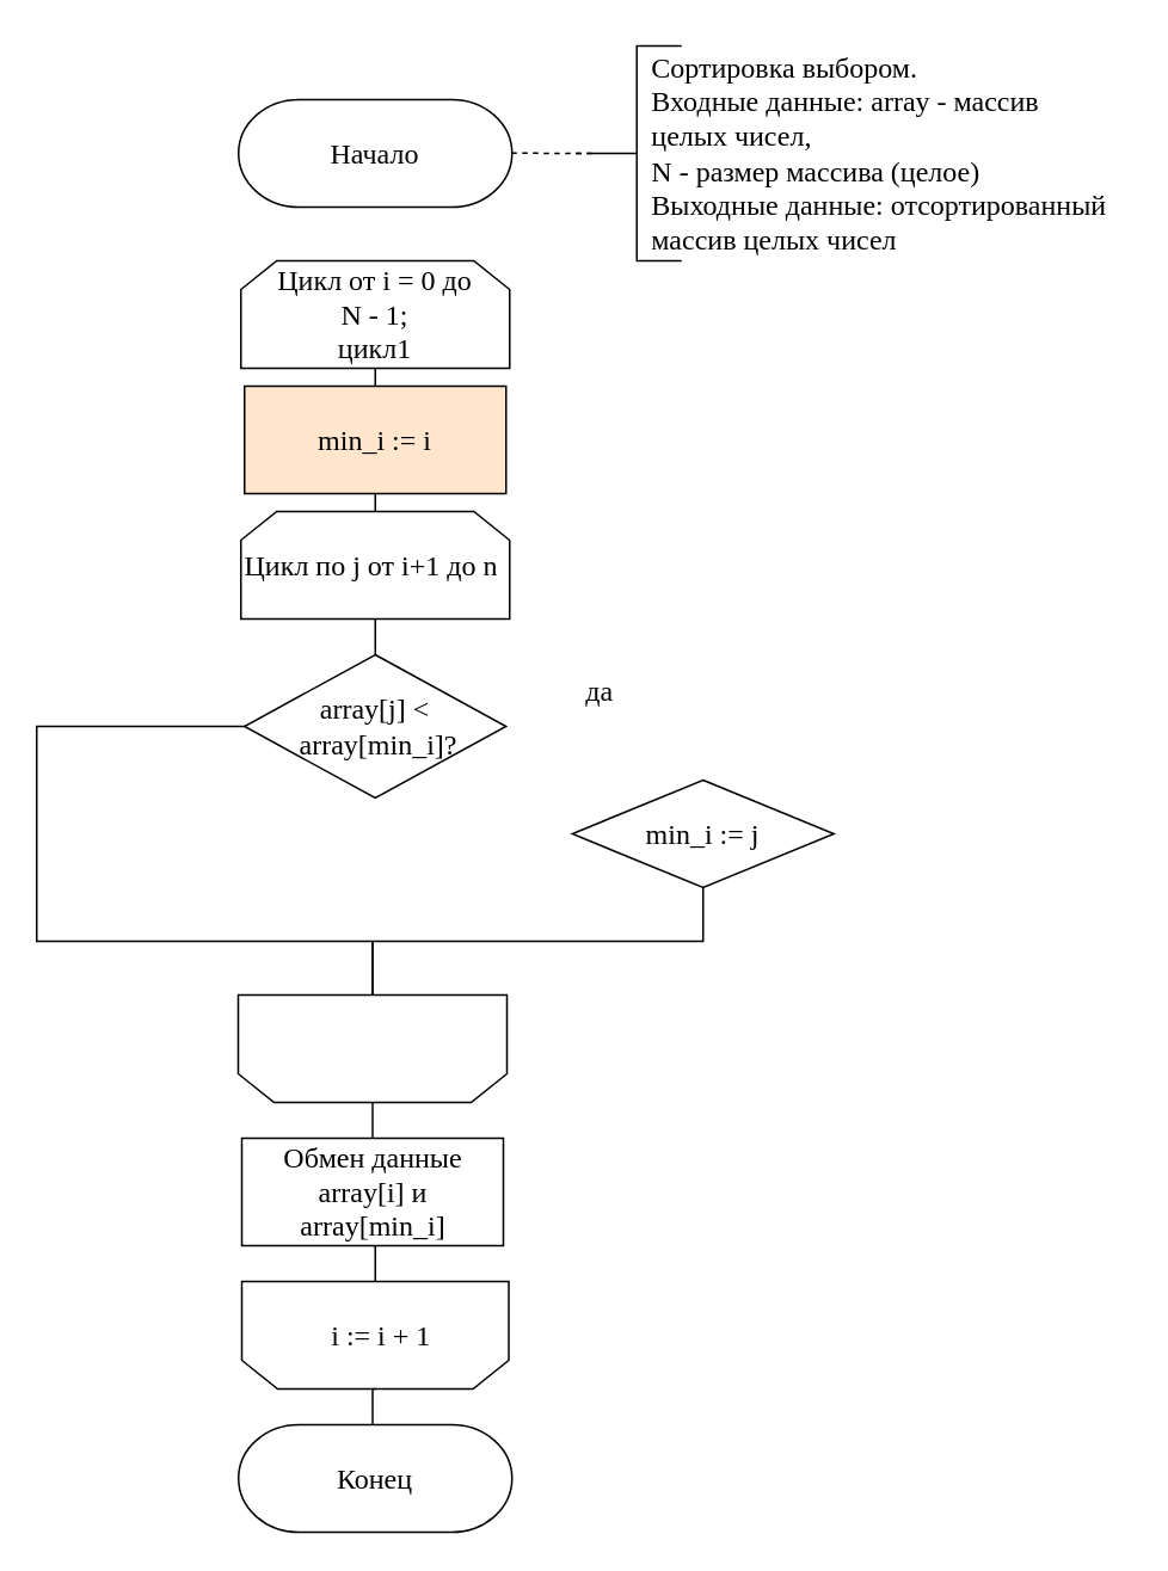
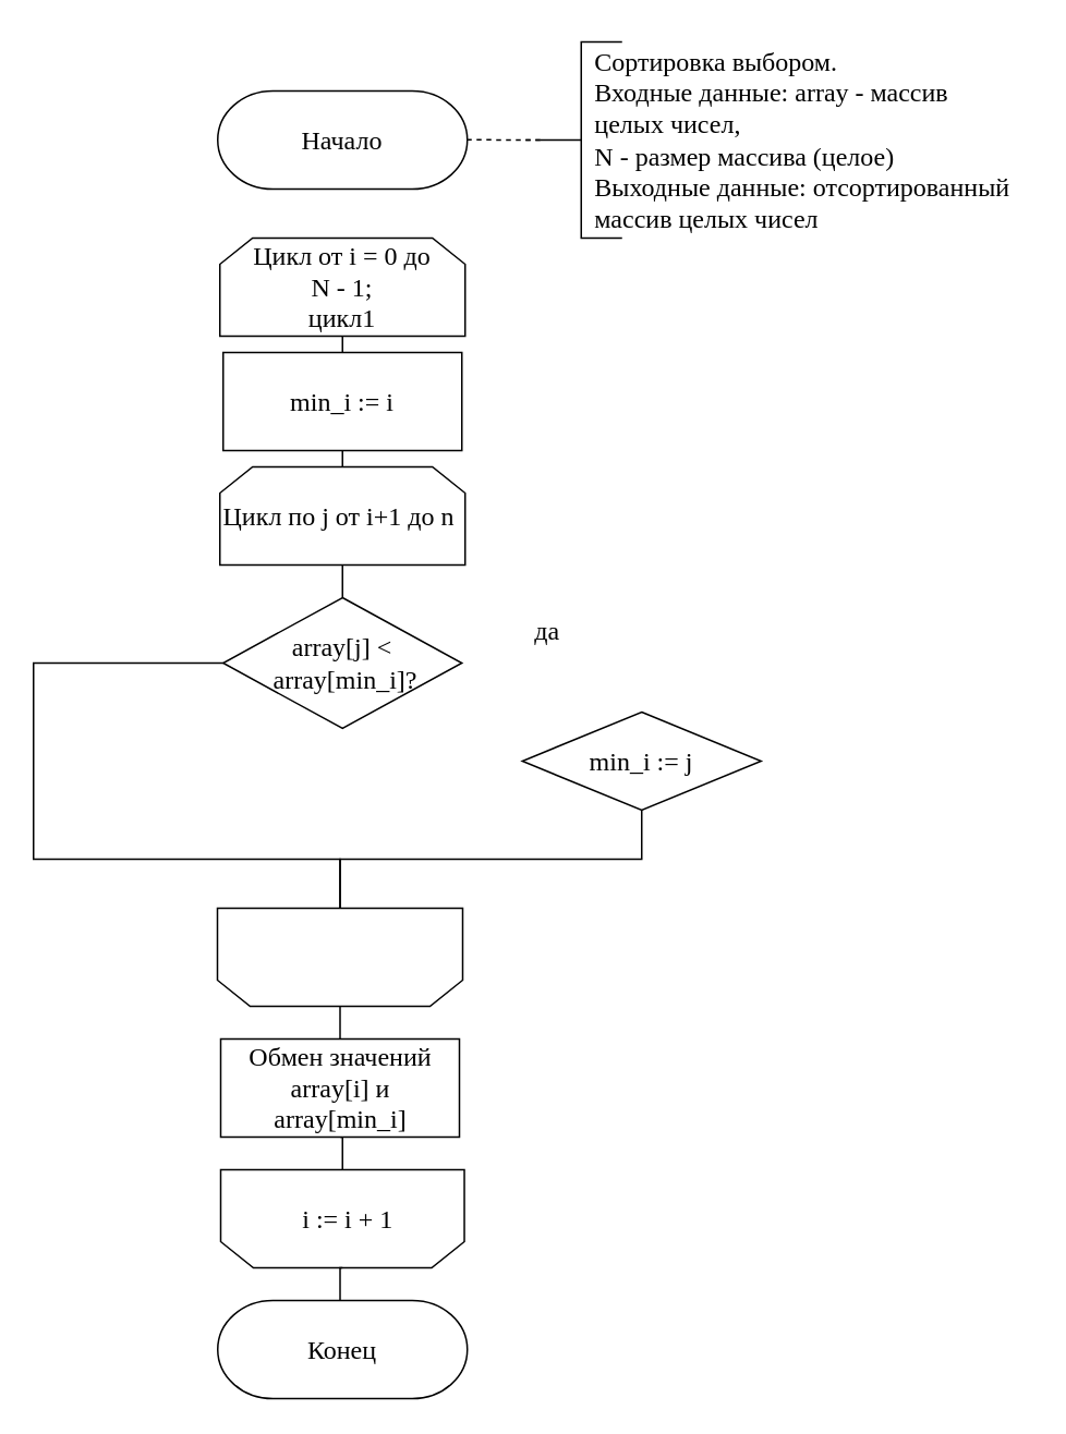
- <mxCell id="24" value="&lt;span style=&quot;font-size: 16px;&quot;&gt;min_i := i&lt;/span&gt;" style="rounded=0;whiteSpace=wrap;html=1;fontFamily=Times New Roman;fontSize=16;fillColor=#ffe6cc;" vertex="1" parent="1"><mxGeometry x="136" y="215" width="146" height="60" as="geometry" /></mxCell>
+ <mxCell id="24" value="&lt;span style=&quot;font-size: 16px;&quot;&gt;min_i := i&lt;/span&gt;" style="rounded=0;whiteSpace=wrap;html=1;fontFamily=Times New Roman;fontSize=16;" vertex="1" parent="1"><mxGeometry x="136" y="215" width="146" height="60" as="geometry" /></mxCell>
- <mxCell id="26" value="Обмен данные&lt;br style=&quot;font-size: 16px;&quot;&gt;array[i] и array[min_i]" style="rounded=0;whiteSpace=wrap;html=1;fontFamily=Times New Roman;fontSize=16;" vertex="1" parent="1"><mxGeometry x="134.5" y="635" width="146" height="60" as="geometry" /></mxCell>
+ <mxCell id="26" value="Обмен значений&lt;br style=&quot;font-size: 16px;&quot;&gt;array[i] и array[min_i]" style="rounded=0;whiteSpace=wrap;html=1;fontFamily=Times New Roman;fontSize=16;" vertex="1" parent="1"><mxGeometry x="134.5" y="635" width="146" height="60" as="geometry" /></mxCell>
